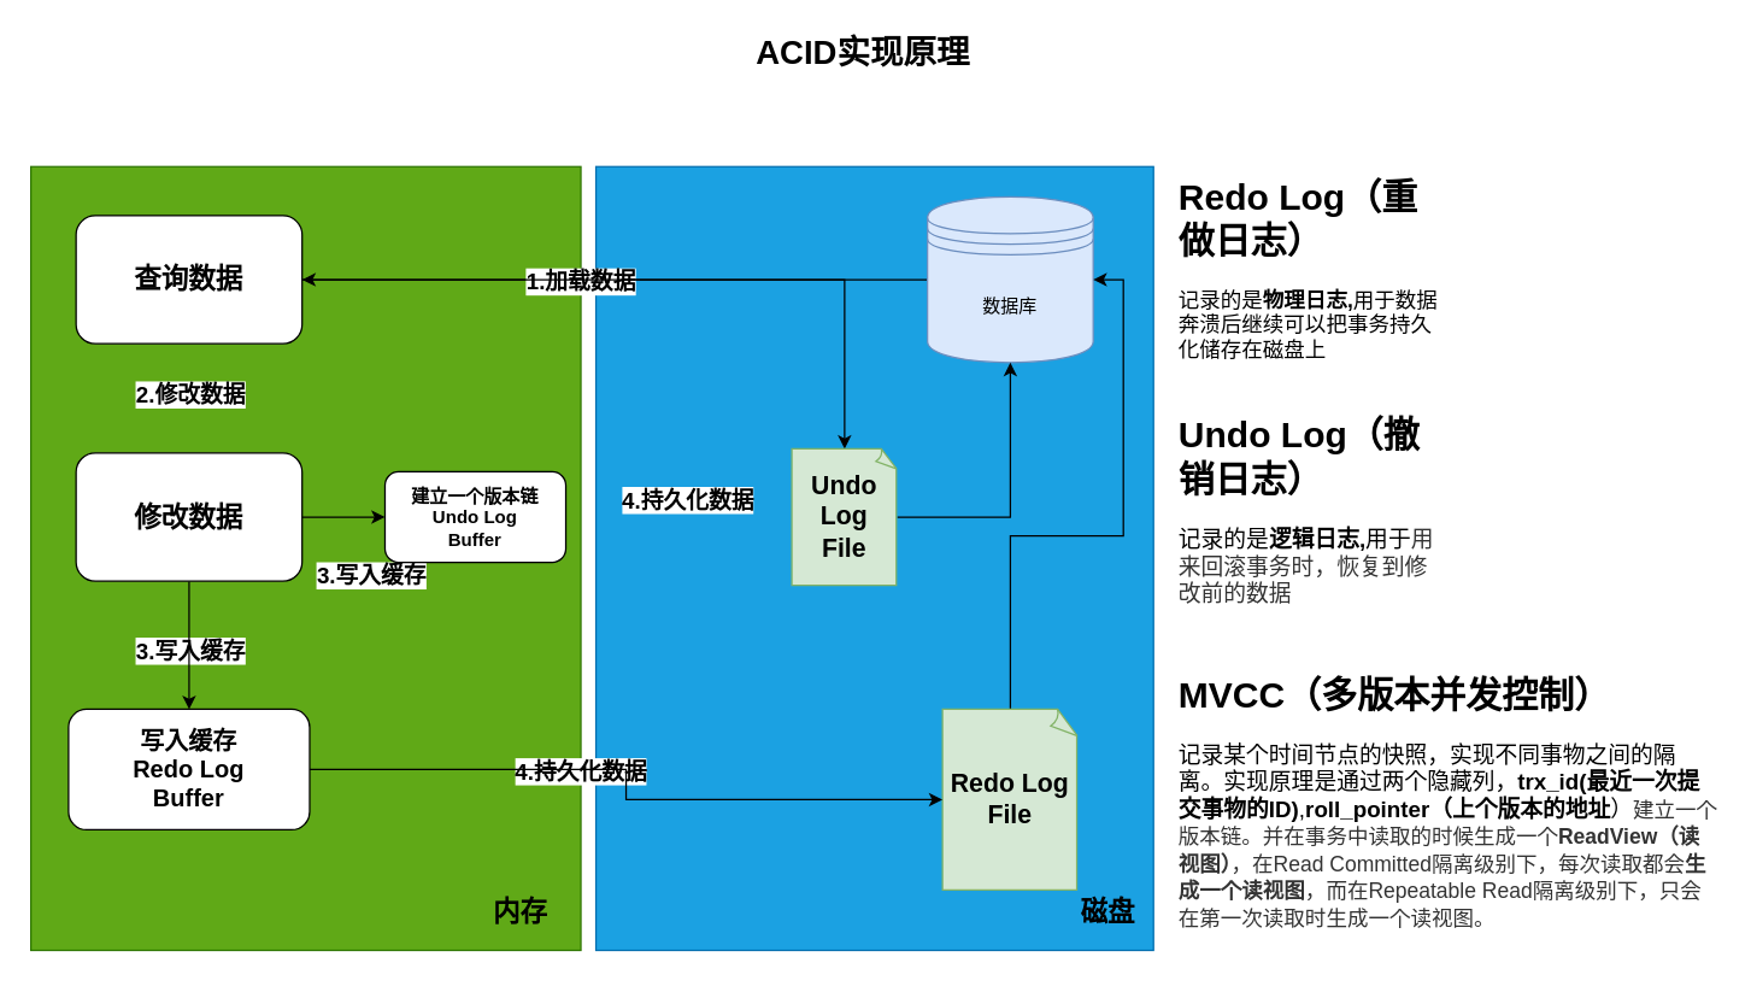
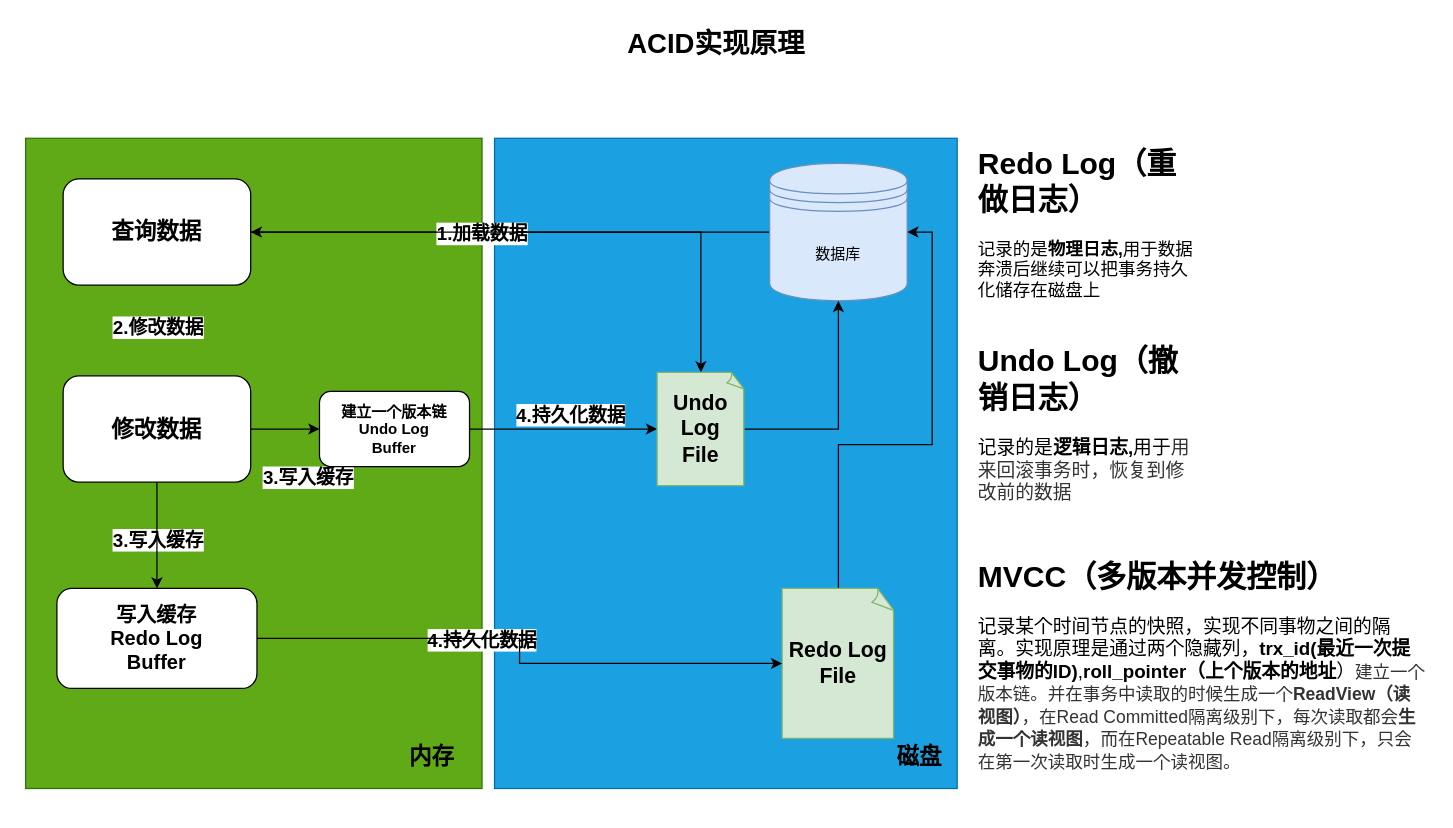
+ <mxCell id="25" style="edgeStyle=orthogonalEdgeStyle;rounded=0;orthogonalLoop=1;jettySize=auto;html=1;entryX=0;entryY=0.5;entryDx=0;entryDy=0;entryPerimeter=0;" edge="1" parent="1" source="26" target="28"><mxGeometry relative="1" as="geometry"><mxPoint x="505" y="343" as="targetPoint" /></mxGeometry></mxCell>
